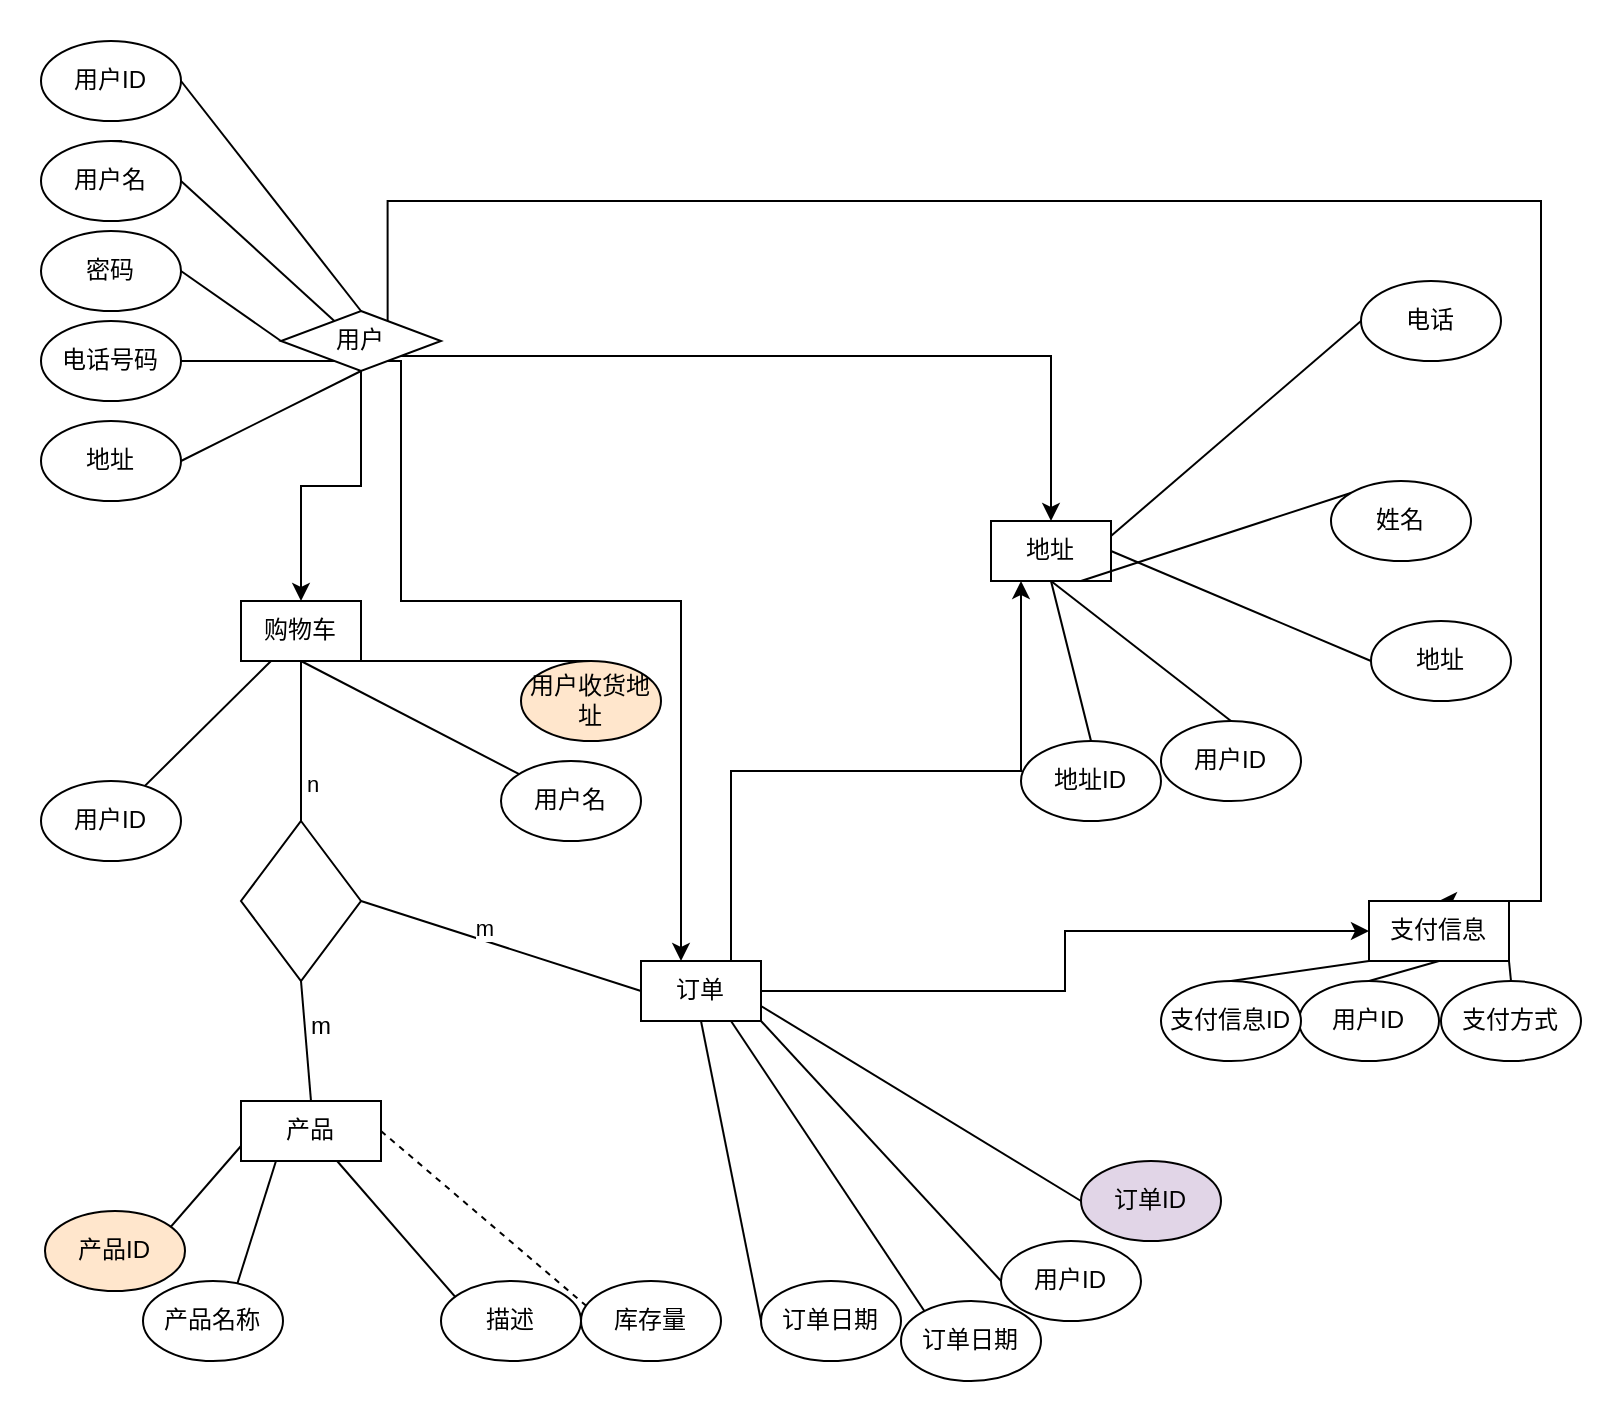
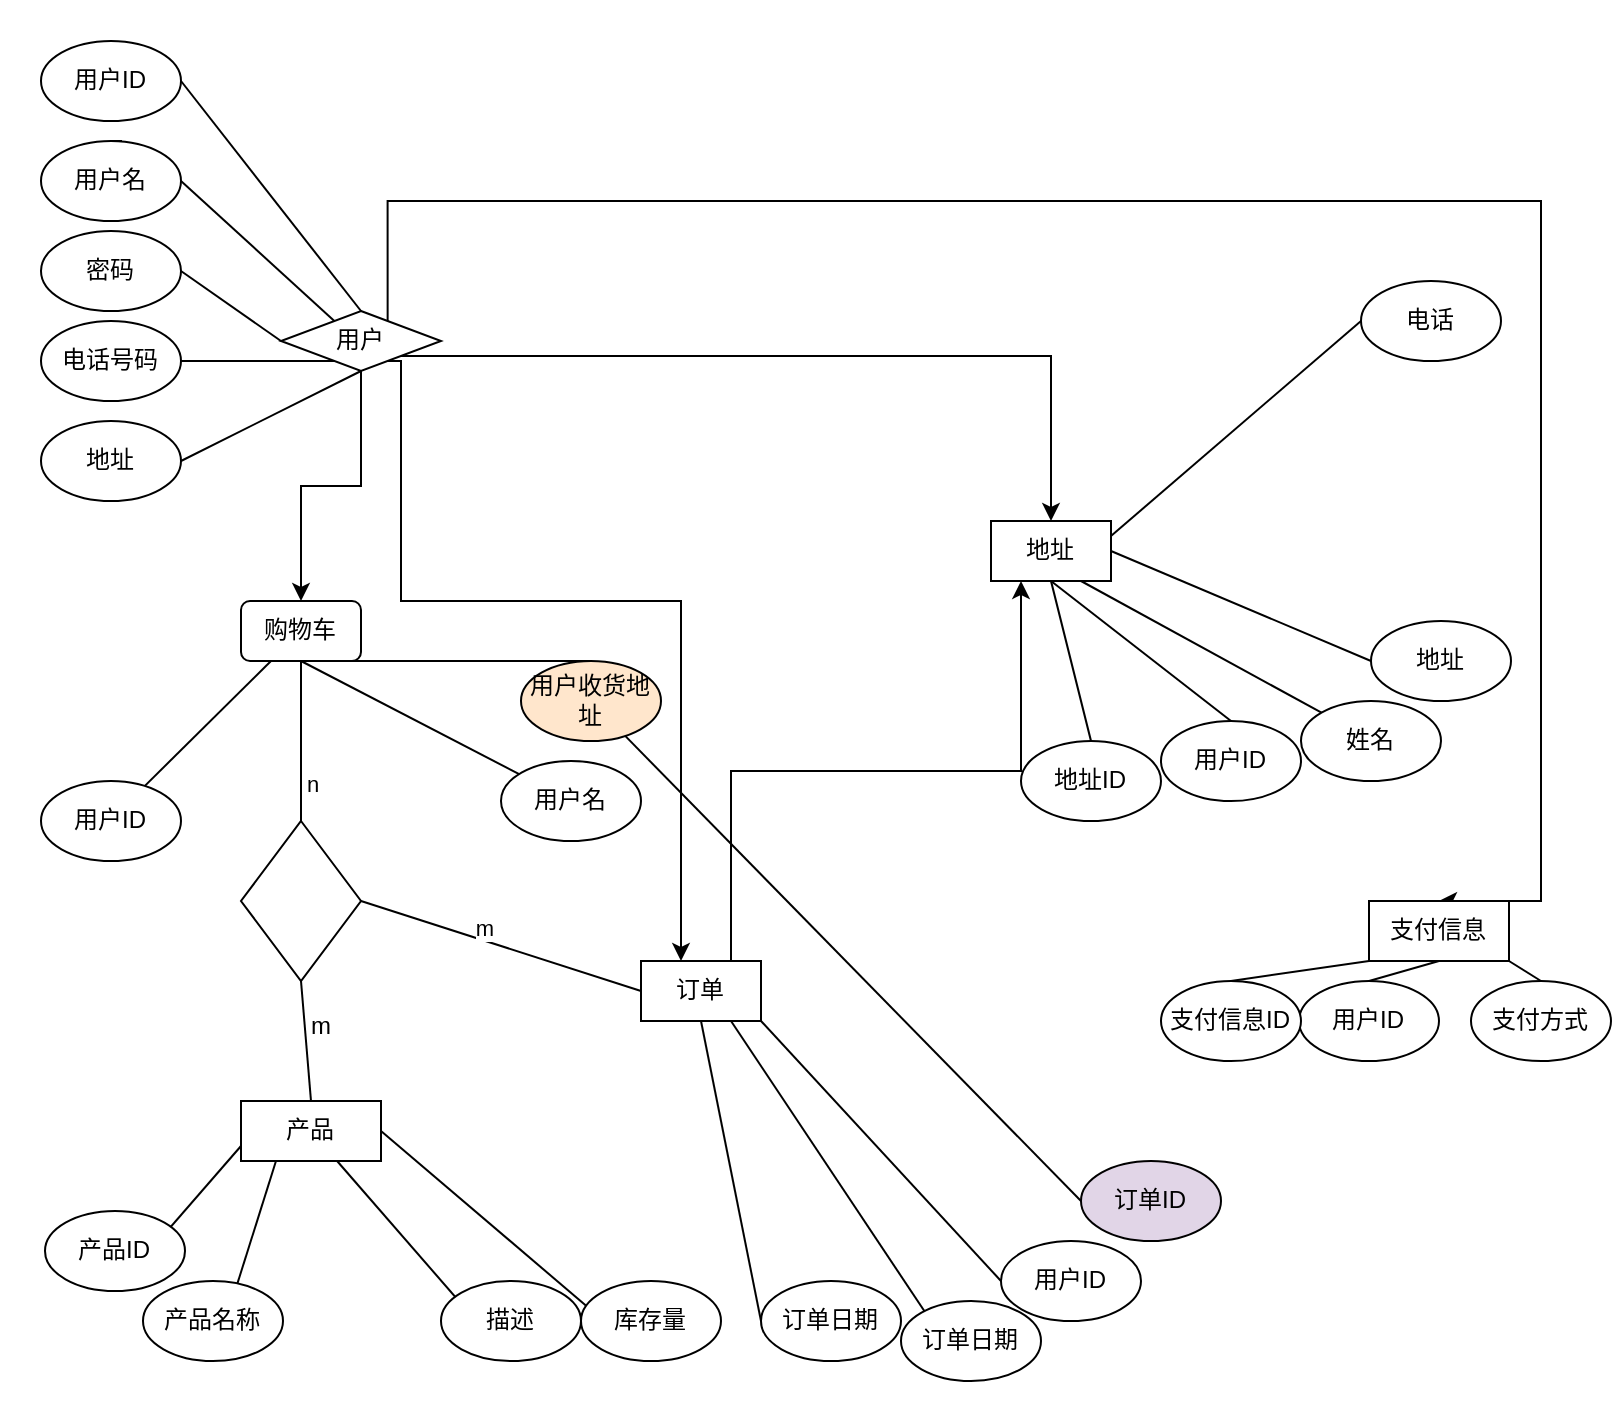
- <mxCell id="50" value="姓名" style="ellipse;whiteSpace=wrap;html=1;" parent="1" vertex="1"><mxGeometry x="665" y="240" width="70" height="40" as="geometry" /></mxCell>
+ <mxCell id="50" value="姓名" style="ellipse;whiteSpace=wrap;html=1;" parent="1" vertex="1"><mxGeometry x="650" y="350" width="70" height="40" as="geometry" /></mxCell>
- <mxCell id="8" value="购物车" style="rounded=0;whiteSpace=wrap;html=1;" parent="1" vertex="1"><mxGeometry x="120" y="300" width="60" height="30" as="geometry" /></mxCell>
+ <mxCell id="8" value="购物车" style="whiteSpace=wrap;html=1;rounded=1;" parent="1" vertex="1"><mxGeometry x="120" y="300" width="60" height="30" as="geometry" /></mxCell>
- <mxCell id="10" style="edgeStyle=orthogonalEdgeStyle;rounded=0;orthogonalLoop=1;jettySize=auto;html=1;entryX=0;entryY=0.5;entryDx=0;entryDy=0;" parent="1" source="11" target="13" edge="1"><mxGeometry relative="1" as="geometry" /></mxCell>
- <mxCell id="57" value="支付方式" style="ellipse;whiteSpace=wrap;html=1;" parent="1" vertex="1"><mxGeometry x="720" y="490" width="70" height="40" as="geometry" /></mxCell>
+ <mxCell id="57" value="支付方式" style="ellipse;whiteSpace=wrap;html=1;" parent="1" vertex="1"><mxGeometry x="735" y="490" width="70" height="40" as="geometry" /></mxCell>
- <mxCell id="42" value="" style="endArrow=none;html=1;rounded=0;exitX=0;exitY=0.5;exitDx=0;exitDy=0;entryX=1;entryY=0.75;entryDx=0;entryDy=0;" parent="1" source="31" target="11" edge="1"><mxGeometry width="50" height="50" relative="1" as="geometry"><mxPoint x="240" y="610" as="sourcePoint" /><mxPoint x="290" y="560" as="targetPoint" /></mxGeometry></mxCell>
+ <mxCell id="42" value="" style="endArrow=none;html=1;rounded=0;exitX=0;exitY=0.5;exitDx=0;exitDy=0;" parent="1" source="31" target="33" edge="1"><mxGeometry width="50" height="50" relative="1" as="geometry"><mxPoint x="240" y="610" as="sourcePoint" /><mxPoint x="290" y="560" as="targetPoint" /></mxGeometry></mxCell>
- <mxCell id="28" value="" style="endArrow=none;html=1;rounded=0;entryX=0.5;entryY=1;entryDx=0;entryDy=0;exitX=1;exitY=0.5;exitDx=0;exitDy=0;dashed=1;" parent="1" source="2" target="36" edge="1"><mxGeometry width="50" height="50" relative="1" as="geometry"><mxPoint x="360" y="930" as="sourcePoint" /><mxPoint x="410" y="880" as="targetPoint" /></mxGeometry></mxCell>
+ <mxCell id="28" value="" style="endArrow=none;html=1;rounded=0;entryX=0.5;entryY=1;entryDx=0;entryDy=0;exitX=1;exitY=0.5;exitDx=0;exitDy=0;" parent="1" source="2" target="36" edge="1"><mxGeometry width="50" height="50" relative="1" as="geometry"><mxPoint x="360" y="930" as="sourcePoint" /><mxPoint x="410" y="880" as="targetPoint" /></mxGeometry></mxCell>
- <mxCell id="39" value="产品ID" style="ellipse;whiteSpace=wrap;html=1;fillColor=#ffe6cc;" parent="1" vertex="1"><mxGeometry x="22" y="605" width="70" height="40" as="geometry" /></mxCell>
+ <mxCell id="39" value="产品ID" style="ellipse;whiteSpace=wrap;html=1;" parent="1" vertex="1"><mxGeometry x="22" y="605" width="70" height="40" as="geometry" /></mxCell>
